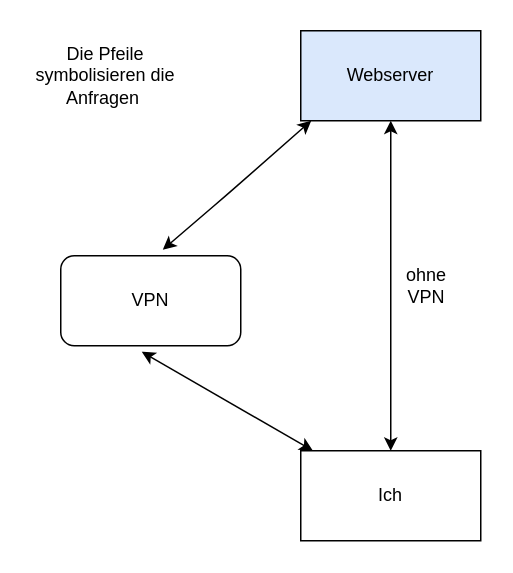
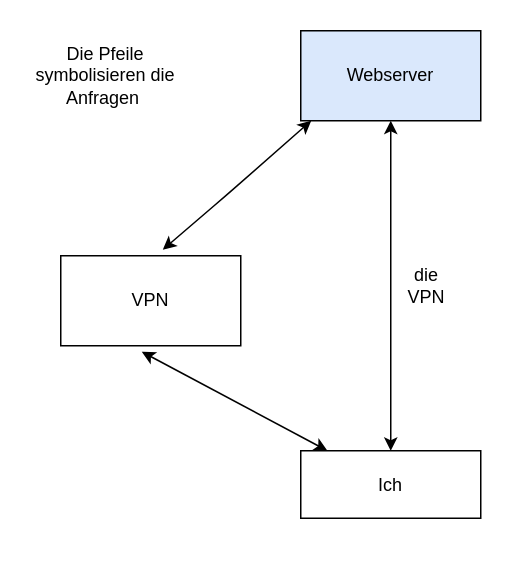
- <mxCell id="5" value="ohne VPN" style="text;html=1;strokeColor=none;fillColor=none;align=center;verticalAlign=middle;whiteSpace=wrap;rounded=0;" parent="1" vertex="1"><mxGeometry x="264" y="180" width="40" height="20" as="geometry" /></mxCell>
+ <mxCell id="5" value="die VPN" style="text;html=1;strokeColor=none;fillColor=none;align=center;verticalAlign=middle;whiteSpace=wrap;rounded=0;" parent="1" vertex="1"><mxGeometry x="264" y="180" width="40" height="20" as="geometry" /></mxCell>
- <mxCell id="2" value="VPN" style="whiteSpace=wrap;html=1;rounded=1;" parent="1" vertex="1"><mxGeometry x="40" y="170" width="120" height="60" as="geometry" /></mxCell>
+ <mxCell id="2" value="VPN" style="rounded=0;whiteSpace=wrap;html=1;" parent="1" vertex="1"><mxGeometry x="40" y="170" width="120" height="60" as="geometry" /></mxCell>
- <mxCell id="4" value="Ich" style="rounded=0;whiteSpace=wrap;html=1;" parent="1" vertex="1"><mxGeometry x="200" y="300" width="120" height="60" as="geometry" /></mxCell>
+ <mxCell id="4" value="Ich" style="rounded=0;whiteSpace=wrap;html=1;" parent="1" vertex="1"><mxGeometry x="200" y="300" width="120" height="45" as="geometry" /></mxCell>
